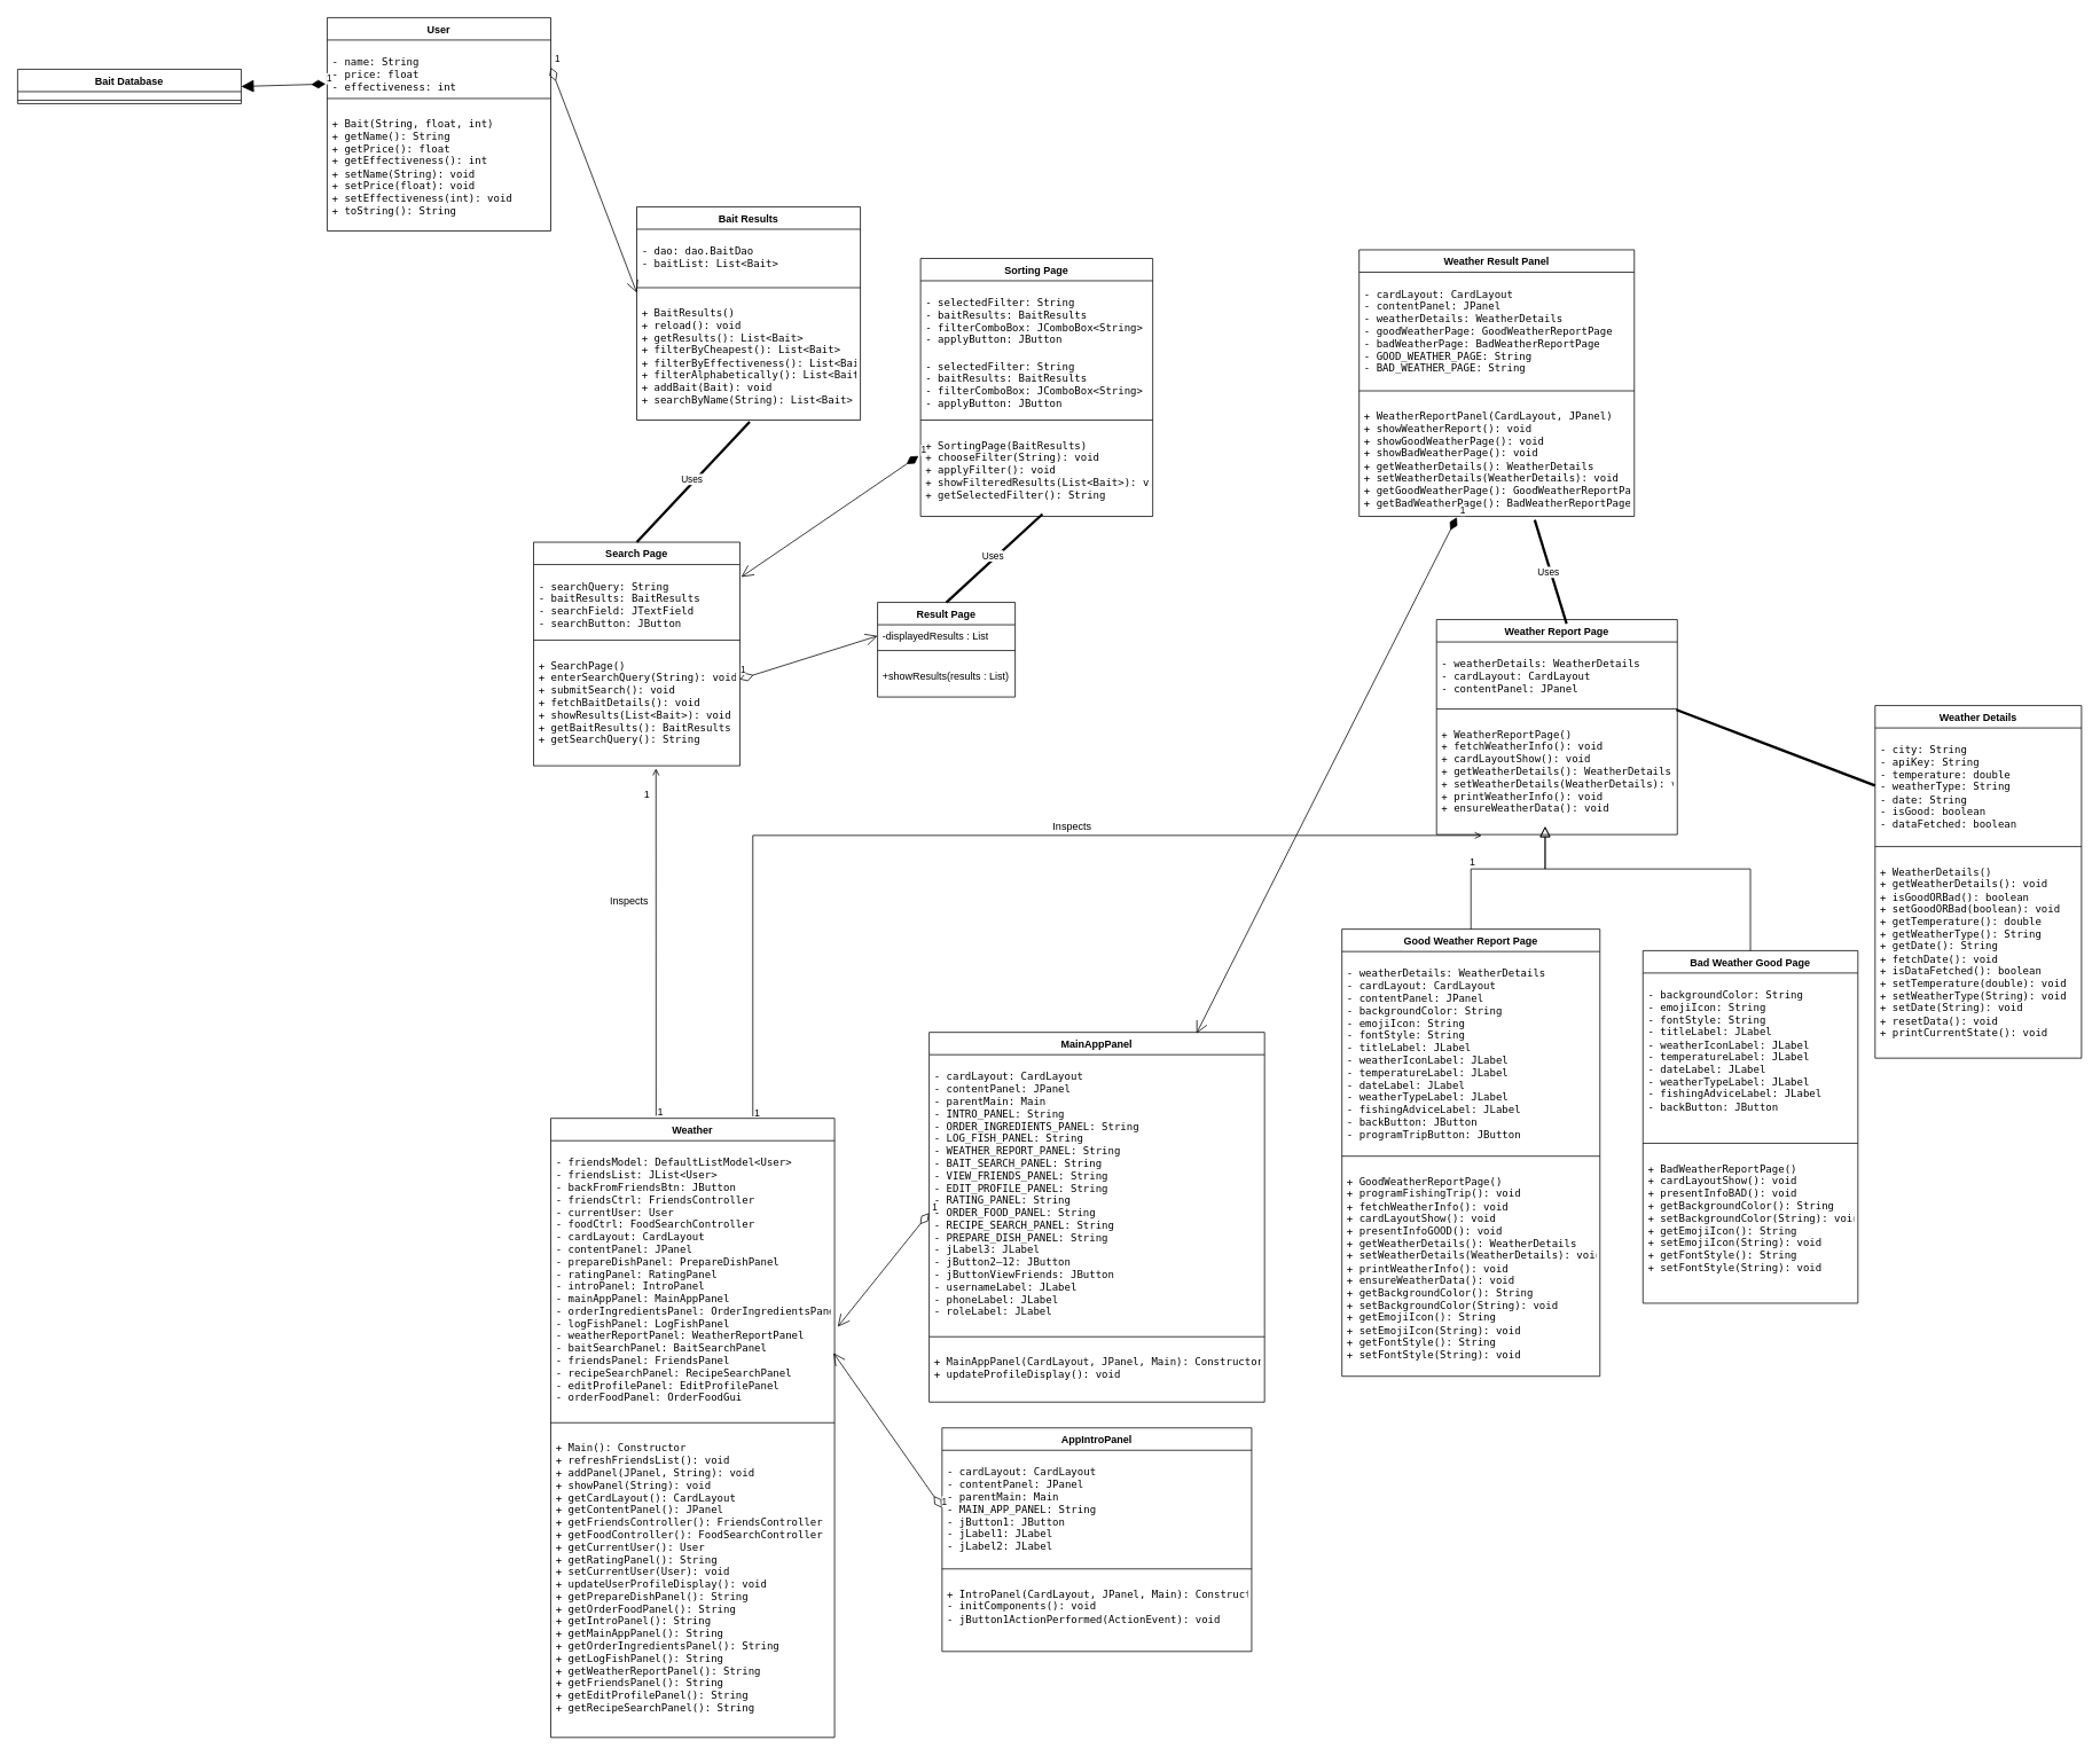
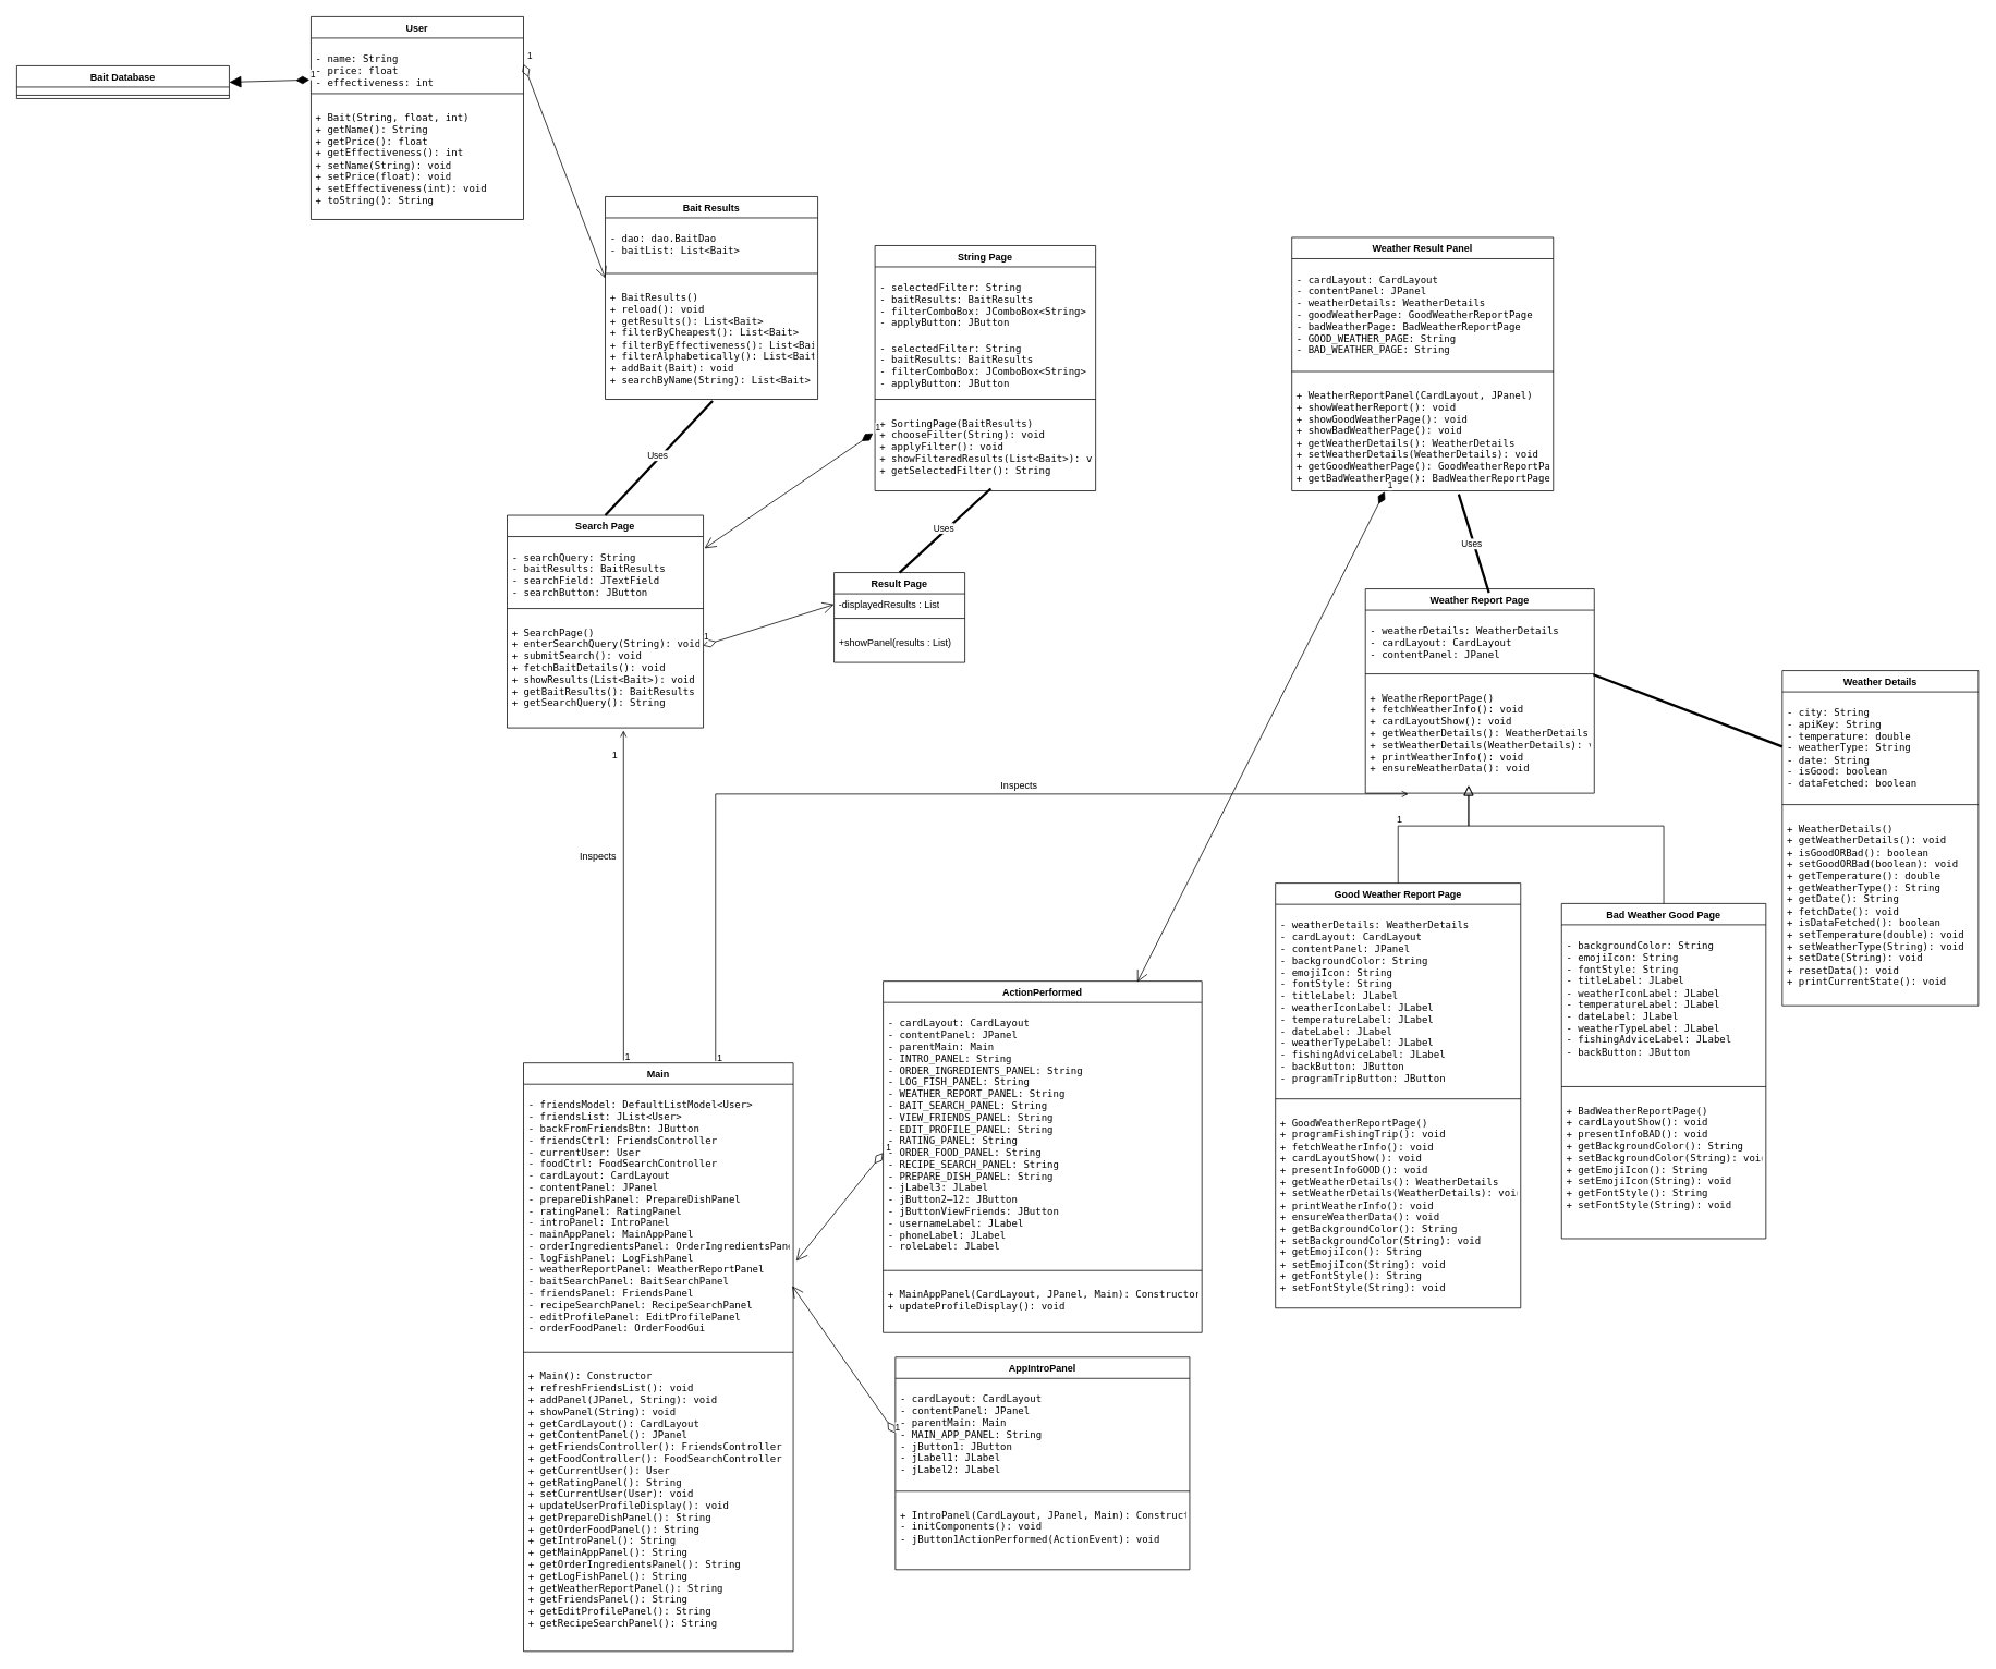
- <mxCell id="33" value="Sorting Page" style="swimlane;fontStyle=1;align=center;verticalAlign=top;childLayout=stackLayout;horizontal=1;startSize=26;horizontalStack=0;resizeParent=1;resizeParentMax=0;resizeLast=0;collapsible=1;marginBottom=0;whiteSpace=wrap;html=1;" parent="1" vertex="1"><mxGeometry x="1070" y="300" width="270" height="300" as="geometry" /></mxCell>
+ <mxCell id="33" value="String Page" style="swimlane;fontStyle=1;align=center;verticalAlign=top;childLayout=stackLayout;horizontal=1;startSize=26;horizontalStack=0;resizeParent=1;resizeParentMax=0;resizeLast=0;collapsible=1;marginBottom=0;whiteSpace=wrap;html=1;" parent="1" vertex="1"><mxGeometry x="1070" y="300" width="270" height="300" as="geometry" /></mxCell>
- <mxCell id="41" value="&lt;p&gt;+showResults(results : List)&lt;/p&gt;" style="text;strokeColor=none;fillColor=none;align=left;verticalAlign=top;spacingLeft=4;spacingRight=4;overflow=hidden;rotatable=0;points=[[0,0.5],[1,0.5]];portConstraint=eastwest;whiteSpace=wrap;html=1;" parent="38" vertex="1"><mxGeometry y="60" width="160" height="50" as="geometry" /></mxCell>
+ <mxCell id="41" value="&lt;p&gt;+showPanel(results : List)&lt;/p&gt;" style="text;strokeColor=none;fillColor=none;align=left;verticalAlign=top;spacingLeft=4;spacingRight=4;overflow=hidden;rotatable=0;points=[[0,0.5],[1,0.5]];portConstraint=eastwest;whiteSpace=wrap;html=1;" parent="38" vertex="1"><mxGeometry y="60" width="160" height="50" as="geometry" /></mxCell>
- <mxCell id="60" value="MainAppPanel" style="swimlane;fontStyle=1;align=center;verticalAlign=top;childLayout=stackLayout;horizontal=1;startSize=26;horizontalStack=0;resizeParent=1;resizeParentMax=0;resizeLast=0;collapsible=1;marginBottom=0;whiteSpace=wrap;html=1;" vertex="1" parent="1"><mxGeometry x="1080" y="1200" width="390" height="430" as="geometry" /></mxCell>
+ <mxCell id="60" value="ActionPerformed" style="swimlane;fontStyle=1;align=center;verticalAlign=top;childLayout=stackLayout;horizontal=1;startSize=26;horizontalStack=0;resizeParent=1;resizeParentMax=0;resizeLast=0;collapsible=1;marginBottom=0;whiteSpace=wrap;html=1;" vertex="1" parent="1"><mxGeometry x="1080" y="1200" width="390" height="430" as="geometry" /></mxCell>
- <mxCell id="56" value="Weather" style="swimlane;fontStyle=1;align=center;verticalAlign=top;childLayout=stackLayout;horizontal=1;startSize=26;horizontalStack=0;resizeParent=1;resizeParentMax=0;resizeLast=0;collapsible=1;marginBottom=0;whiteSpace=wrap;html=1;" vertex="1" parent="1"><mxGeometry x="640" y="1300" width="330" height="720" as="geometry" /></mxCell>
+ <mxCell id="56" value="Main" style="swimlane;fontStyle=1;align=center;verticalAlign=top;childLayout=stackLayout;horizontal=1;startSize=26;horizontalStack=0;resizeParent=1;resizeParentMax=0;resizeLast=0;collapsible=1;marginBottom=0;whiteSpace=wrap;html=1;" vertex="1" parent="1"><mxGeometry x="640" y="1300" width="330" height="720" as="geometry" /></mxCell>
